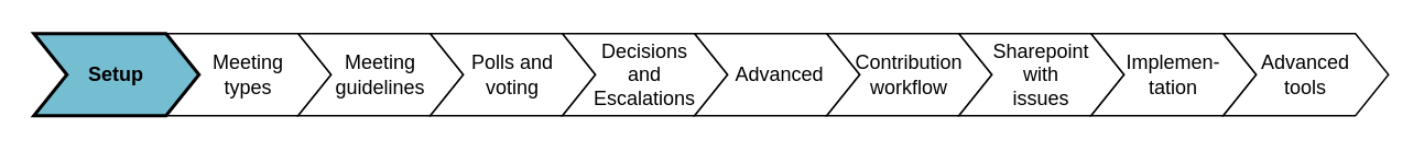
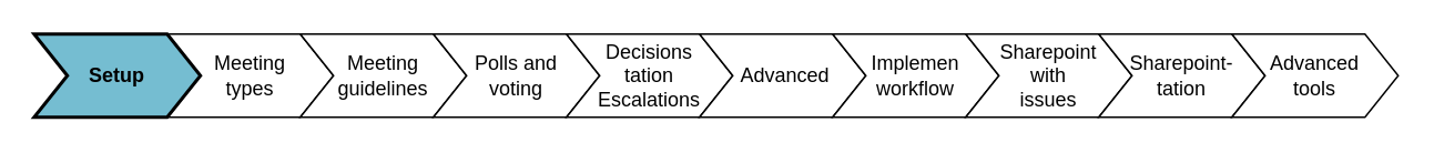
- <mxCell id="5" value="Decisions &lt;br&gt;and&lt;br&gt;Escalations" style="shape=step;perimeter=stepPerimeter;whiteSpace=wrap;html=1;fixedSize=1;" vertex="1" parent="1"><mxGeometry x="340" y="20" width="100" height="50" as="geometry" /></mxCell>
+ <mxCell id="5" value="Decisions &lt;br&gt;tation&lt;br&gt;Escalations" style="shape=step;perimeter=stepPerimeter;whiteSpace=wrap;html=1;fixedSize=1;" vertex="1" parent="1"><mxGeometry x="340" y="20" width="100" height="50" as="geometry" /></mxCell>
- <mxCell id="7" value="Contribution&lt;br&gt;workflow" style="shape=step;perimeter=stepPerimeter;whiteSpace=wrap;html=1;fixedSize=1;" vertex="1" parent="1"><mxGeometry x="500" y="20" width="100" height="50" as="geometry" /></mxCell>
+ <mxCell id="7" value="Implemen&lt;br&gt;workflow" style="shape=step;perimeter=stepPerimeter;whiteSpace=wrap;html=1;fixedSize=1;" vertex="1" parent="1"><mxGeometry x="500" y="20" width="100" height="50" as="geometry" /></mxCell>
- <mxCell id="9" value="Implemen-&lt;br&gt;tation" style="shape=step;perimeter=stepPerimeter;whiteSpace=wrap;html=1;fixedSize=1;" vertex="1" parent="1"><mxGeometry x="660" y="20" width="100" height="50" as="geometry" /></mxCell>
+ <mxCell id="9" value="Sharepoint-&lt;br&gt;tation" style="shape=step;perimeter=stepPerimeter;whiteSpace=wrap;html=1;fixedSize=1;" vertex="1" parent="1"><mxGeometry x="660" y="20" width="100" height="50" as="geometry" /></mxCell>
